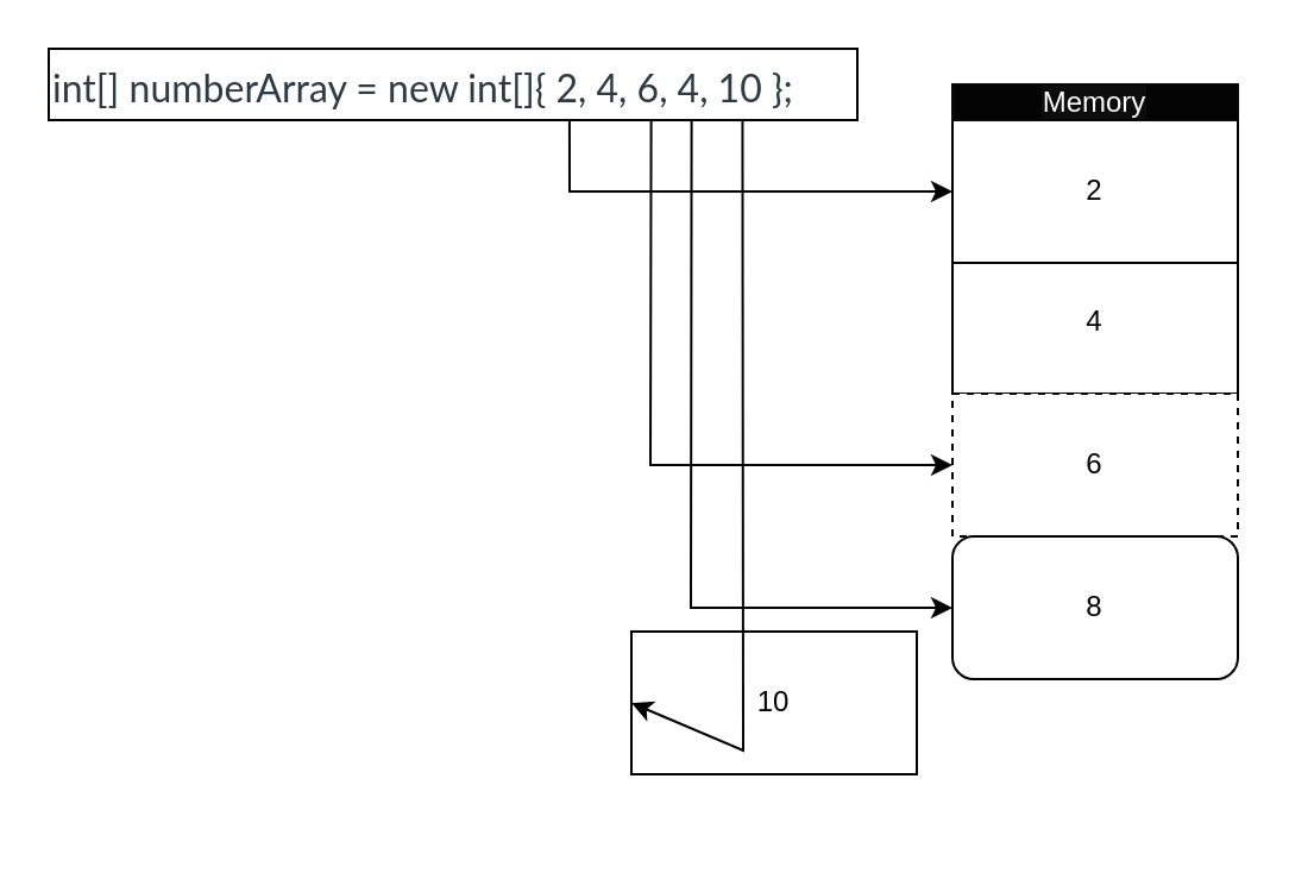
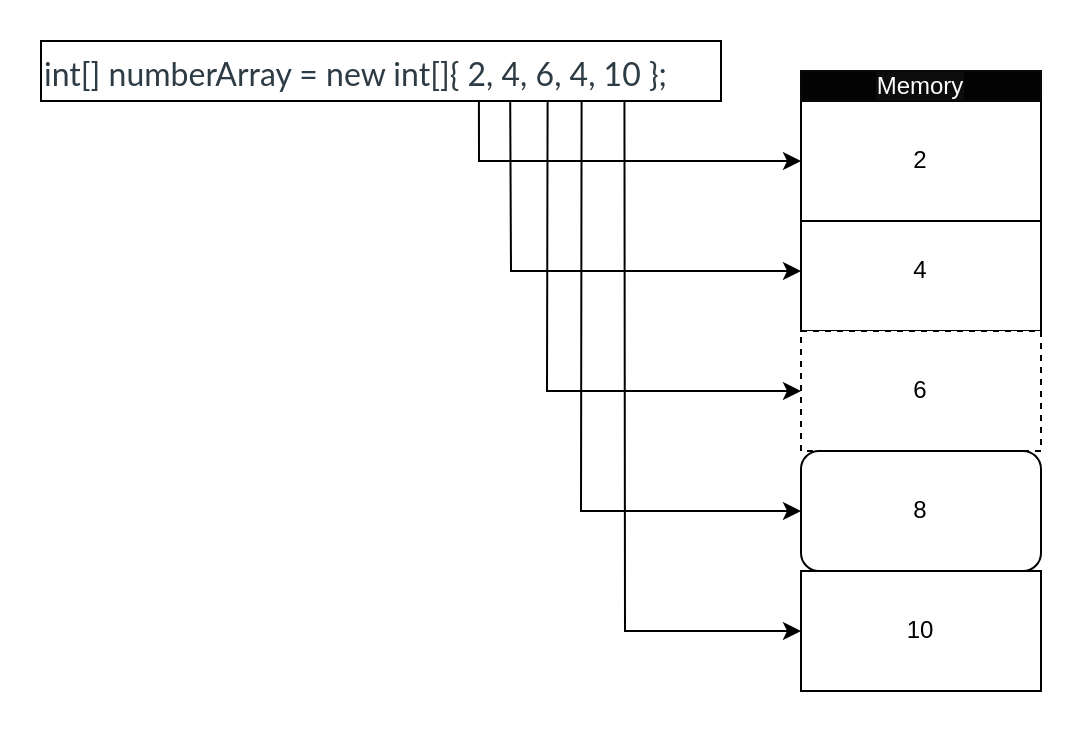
+ <mxCell id="11" value="" style="endArrow=classic;html=1;rounded=0;exitX=0.69;exitY=0.992;exitDx=0;exitDy=0;exitPerimeter=0;entryX=0;entryY=0.5;entryDx=0;entryDy=0;" edge="1" parent="1" source="2" target="3"><mxGeometry width="50" height="50" relative="1" as="geometry"><mxPoint x="240" y="315" as="sourcePoint" /><mxPoint x="290" y="265" as="targetPoint" /><Array as="points"><mxPoint x="255" y="135" /></Array></mxGeometry></mxCell>
- <mxCell id="6" value="10" style="rounded=0;whiteSpace=wrap;html=1;" vertex="1" parent="1"><mxGeometry x="265" y="265" width="120" height="60" as="geometry" /></mxCell>
+ <mxCell id="6" value="10" style="rounded=0;whiteSpace=wrap;html=1;" vertex="1" parent="1"><mxGeometry x="400" y="285" width="120" height="60" as="geometry" /></mxCell>
